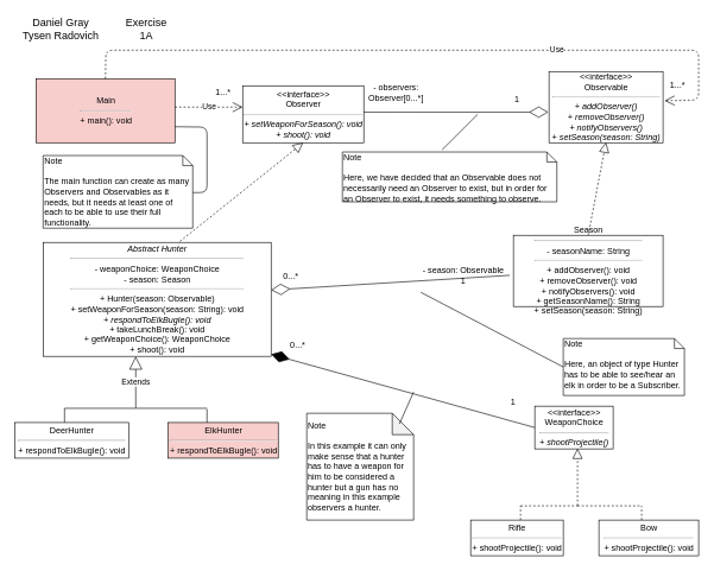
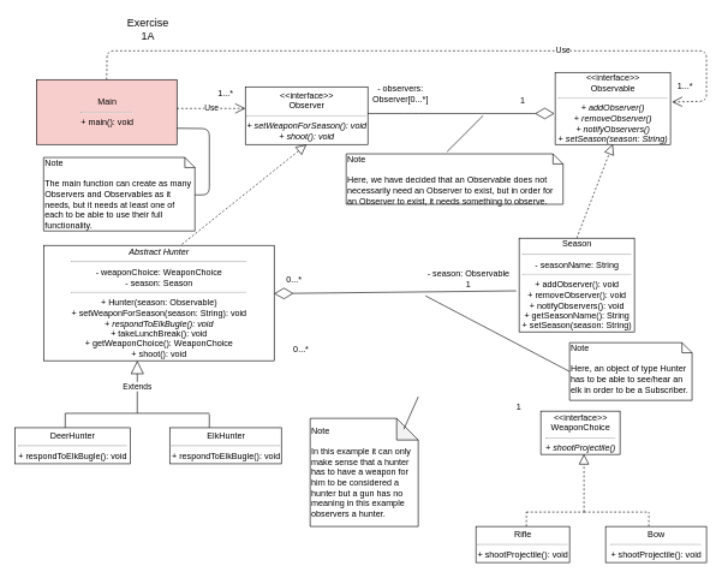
- <mxCell id="45" value="&lt;font style=&quot;font-size: 15px&quot;&gt;Daniel Gray&lt;br&gt;Tysen Radovich&lt;/font&gt;" style="text;html=1;strokeColor=none;fillColor=none;align=center;verticalAlign=middle;whiteSpace=wrap;rounded=0;" parent="1" vertex="1"><mxGeometry x="20" y="20" width="130" height="40" as="geometry" /></mxCell>
- <mxCell id="7" value="Season&lt;br&gt;&lt;hr&gt;- seasonName: String&lt;hr&gt;+ addObserver(): void&lt;br&gt;+ removeObserver(): void&lt;br&gt;+ notifyObservers(): void&lt;br&gt;+ getSeasonName(): String&lt;br&gt;+ setSeason(season: String)" style="html=1;align=center;" parent="1" vertex="1"><mxGeometry x="720" y="330" width="210" height="100" as="geometry" /></mxCell>
+ <mxCell id="7" value="Season&lt;br&gt;&lt;hr&gt;- seasonName: String&lt;hr&gt;+ addObserver(): void&lt;br&gt;+ removeObserver(): void&lt;br&gt;+ notifyObservers(): void&lt;br&gt;+ getSeasonName(): String&lt;br&gt;+ setSeason(season: String)" style="html=1;align=center;" parent="1" vertex="1"><mxGeometry x="720" y="330" width="160" height="130" as="geometry" /></mxCell>
- <mxCell id="36" value="" style="endArrow=diamondThin;endFill=1;endSize=24;html=1;entryX=1;entryY=0.982;entryDx=0;entryDy=0;entryPerimeter=0;exitX=0;exitY=0.5;exitDx=0;exitDy=0;" parent="1" source="17" target="5" edge="1"><mxGeometry width="160" relative="1" as="geometry"><mxPoint x="490" y="570" as="sourcePoint" /><mxPoint x="650" y="570" as="targetPoint" /></mxGeometry></mxCell>
- <mxCell id="16" value="ElkHunter&lt;br&gt;&lt;hr&gt;+ respondToElkBugle(): void" style="html=1;fillColor=#f8cecc;" parent="1" vertex="1"><mxGeometry x="235" y="593" width="155" height="50" as="geometry" /></mxCell>
+ <mxCell id="16" value="ElkHunter&lt;br&gt;&lt;hr&gt;+ respondToElkBugle(): void" style="html=1;" parent="1" vertex="1"><mxGeometry x="235" y="593" width="155" height="50" as="geometry" /></mxCell>
